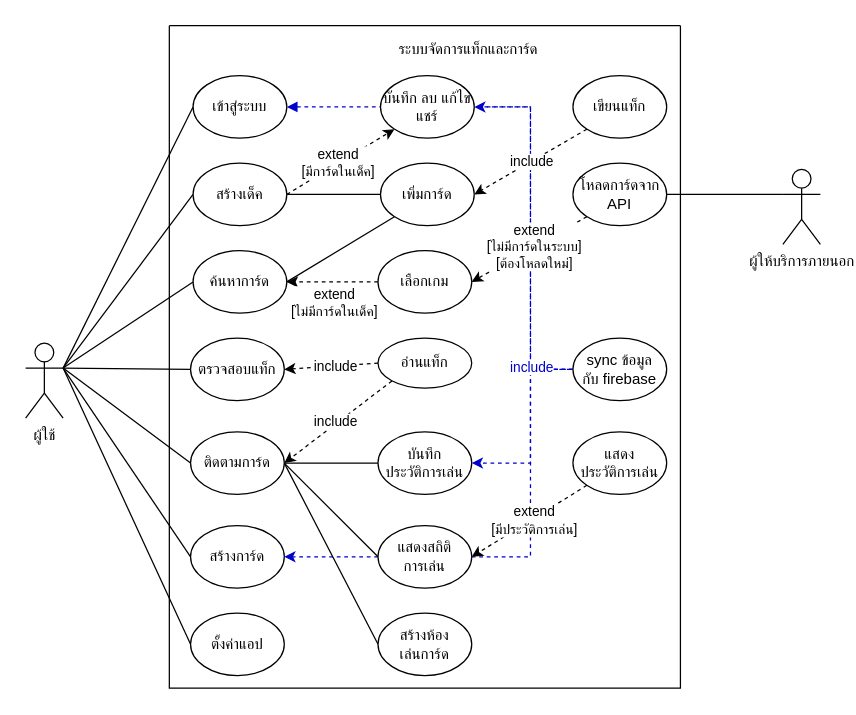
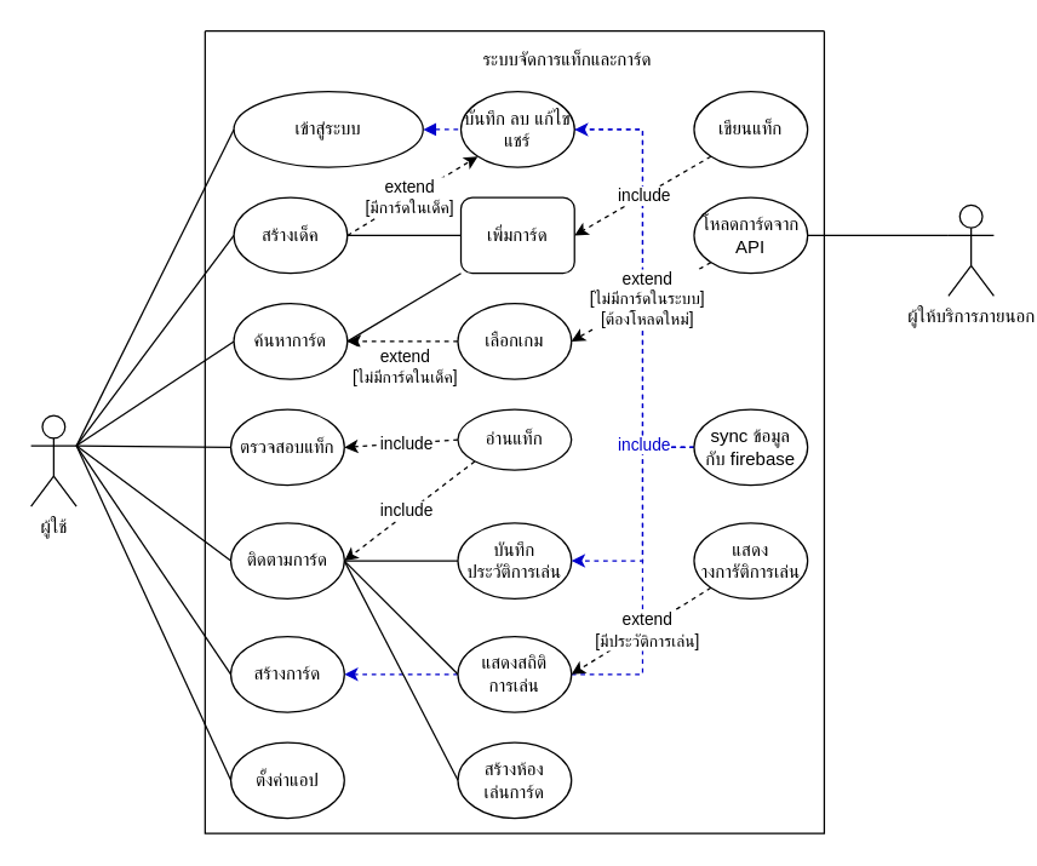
- <mxCell id="10" value="เข้าสู่ระบบ" style="ellipse;whiteSpace=wrap;html=1;fillColor=default;" parent="1" vertex="1"><mxGeometry x="154" y="60" width="75" height="50" as="geometry" /></mxCell>
+ <mxCell id="10" value="เข้าสู่ระบบ" style="ellipse;whiteSpace=wrap;html=1;fillColor=default;" parent="1" vertex="1"><mxGeometry x="154" y="60" width="125" height="50" as="geometry" /></mxCell>
- <mxCell id="7" value="เพิ่มการ์ด" style="ellipse;whiteSpace=wrap;html=1;fillColor=default;" parent="1" vertex="1"><mxGeometry x="304" y="130" width="75" height="50" as="geometry" /></mxCell>
+ <mxCell id="7" value="เพิ่มการ์ด" style="whiteSpace=wrap;html=1;fillColor=default;rounded=1;" parent="1" vertex="1"><mxGeometry x="304" y="130" width="75" height="50" as="geometry" /></mxCell>
- <mxCell id="28" value="แสดง&lt;br&gt;&lt;div&gt;ประวัติการเล่น&lt;/div&gt;" style="ellipse;whiteSpace=wrap;html=1;fillColor=default;" parent="26" vertex="1"><mxGeometry x="323" y="325" width="75" height="50" as="geometry" /></mxCell>
+ <mxCell id="28" value="แสดง&lt;br&gt;&lt;div&gt;างการัติการเล่น&lt;/div&gt;" style="ellipse;whiteSpace=wrap;html=1;fillColor=default;" parent="26" vertex="1"><mxGeometry x="323" y="325" width="75" height="50" as="geometry" /></mxCell>
